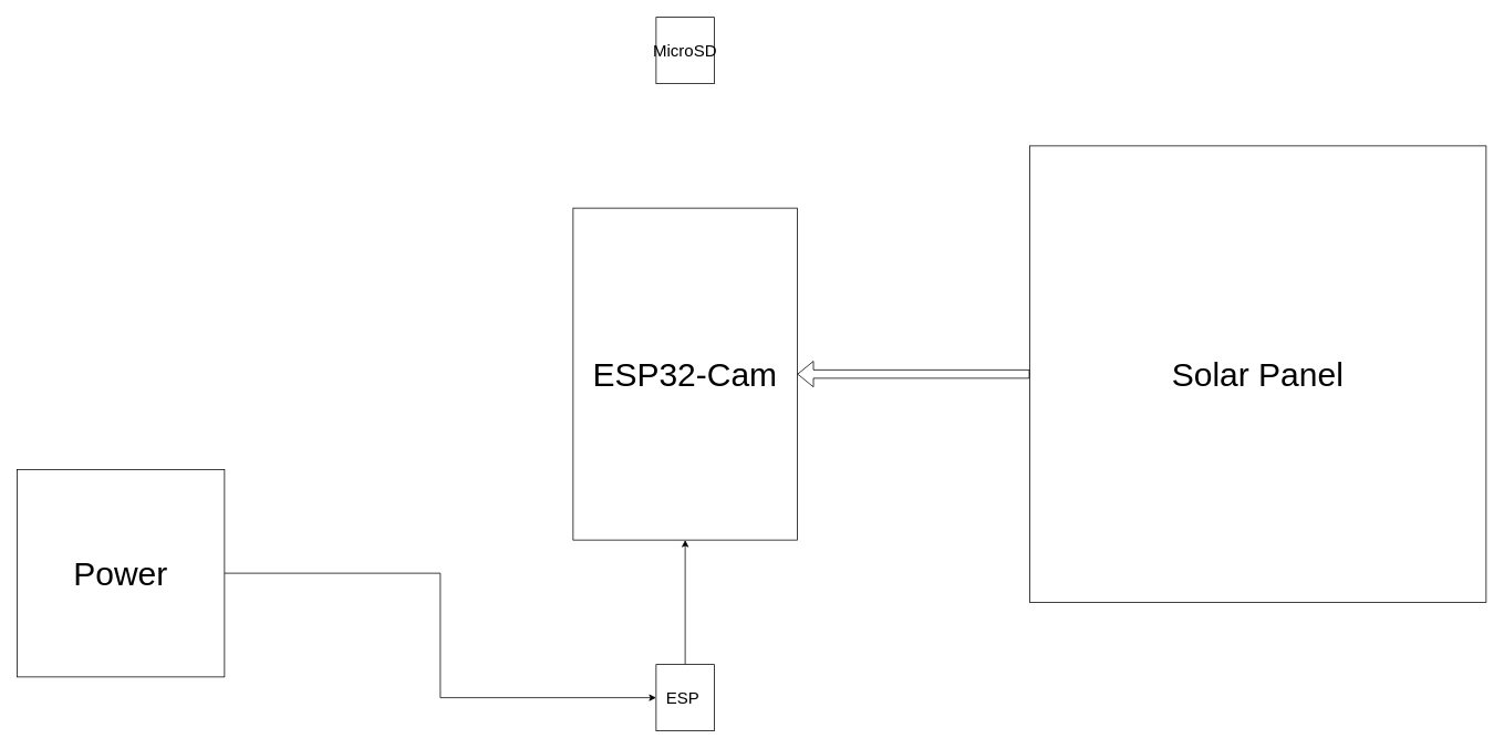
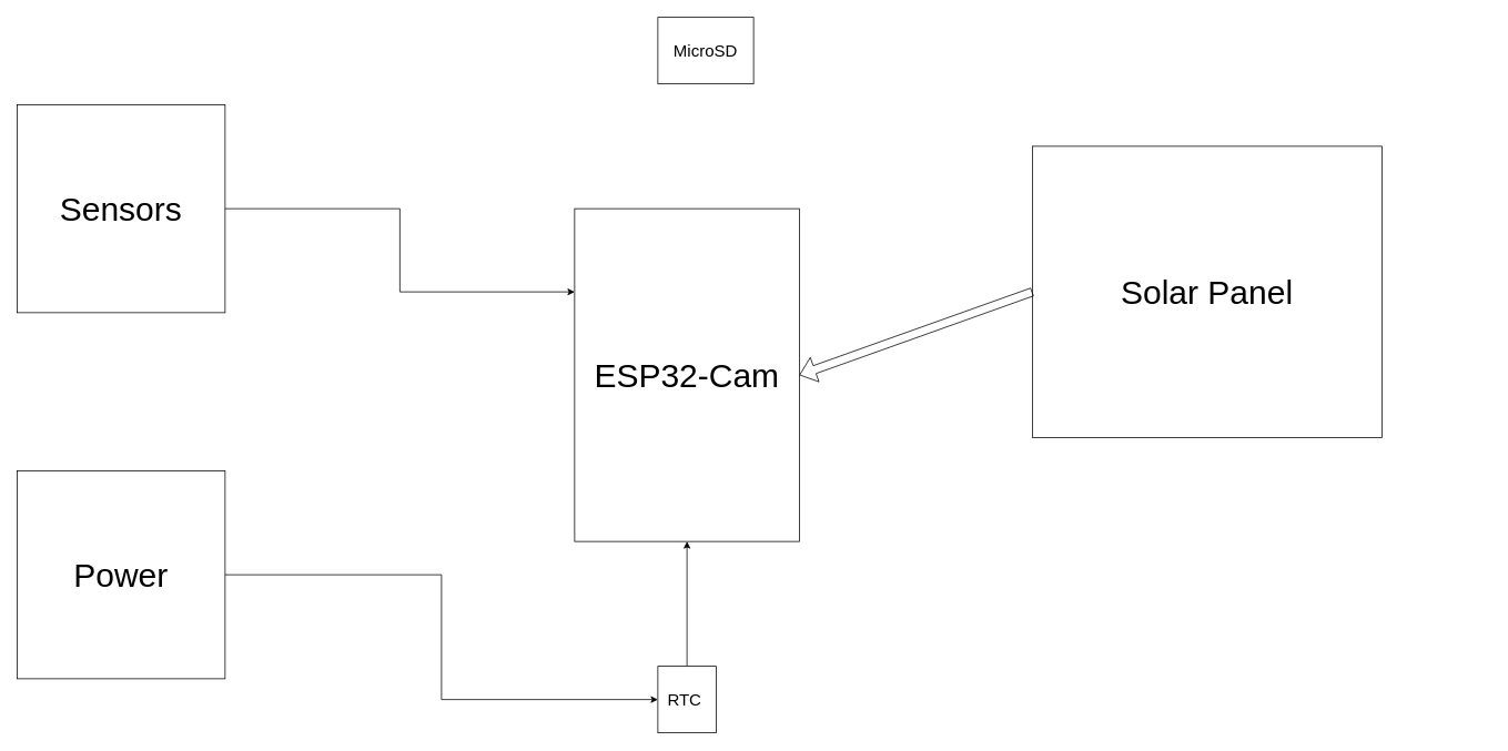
- <mxCell id="5" value="&lt;font style=&quot;font-size: 20px;&quot;&gt;MicroSD&lt;/font&gt;" style="rounded=0;whiteSpace=wrap;html=1;" parent="1" vertex="1"><mxGeometry x="790" y="20" width="70" height="80" as="geometry" /></mxCell>
+ <mxCell id="5" value="&lt;font style=&quot;font-size: 20px;&quot;&gt;MicroSD&lt;/font&gt;" style="rounded=0;whiteSpace=wrap;html=1;" parent="1" vertex="1"><mxGeometry x="790" y="20" width="115" height="80" as="geometry" /></mxCell>
+ <mxCell id="4" value="&lt;font style=&quot;font-size: 40px;&quot;&gt;Sensors&lt;/font&gt;" style="rounded=0;whiteSpace=wrap;html=1;" parent="1" vertex="1"><mxGeometry x="20" y="125" width="250" height="250" as="geometry" /></mxCell>
+ <mxCell id="3" style="edgeStyle=orthogonalEdgeStyle;rounded=0;orthogonalLoop=1;jettySize=auto;html=1;entryX=0;entryY=0.25;entryDx=0;entryDy=0;" parent="1" source="4" target="2" edge="1"><mxGeometry relative="1" as="geometry"><mxPoint x="-270" y="275" as="targetPoint" /></mxGeometry></mxCell>
- <mxCell id="10" value="&lt;font style=&quot;font-size: 40px;&quot;&gt;Solar Panel&lt;/font&gt;" style="rounded=0;whiteSpace=wrap;html=1;" vertex="1" parent="1"><mxGeometry x="1240" y="175" width="550" height="550" as="geometry" /></mxCell>
+ <mxCell id="10" value="&lt;font style=&quot;font-size: 40px;&quot;&gt;Solar Panel&lt;/font&gt;" style="rounded=0;whiteSpace=wrap;html=1;" vertex="1" parent="1"><mxGeometry x="1240" y="175" width="420" height="350" as="geometry" /></mxCell>
- <mxCell id="9" value="&lt;font style=&quot;font-size: 20px;&quot;&gt;ESP&amp;nbsp;&lt;/font&gt;" style="rounded=0;whiteSpace=wrap;html=1;" parent="1" vertex="1"><mxGeometry x="790" y="800" width="70" height="80" as="geometry" /></mxCell>
+ <mxCell id="9" value="&lt;font style=&quot;font-size: 20px;&quot;&gt;RTC&amp;nbsp;&lt;/font&gt;" style="rounded=0;whiteSpace=wrap;html=1;" parent="1" vertex="1"><mxGeometry x="790" y="800" width="70" height="80" as="geometry" /></mxCell>
